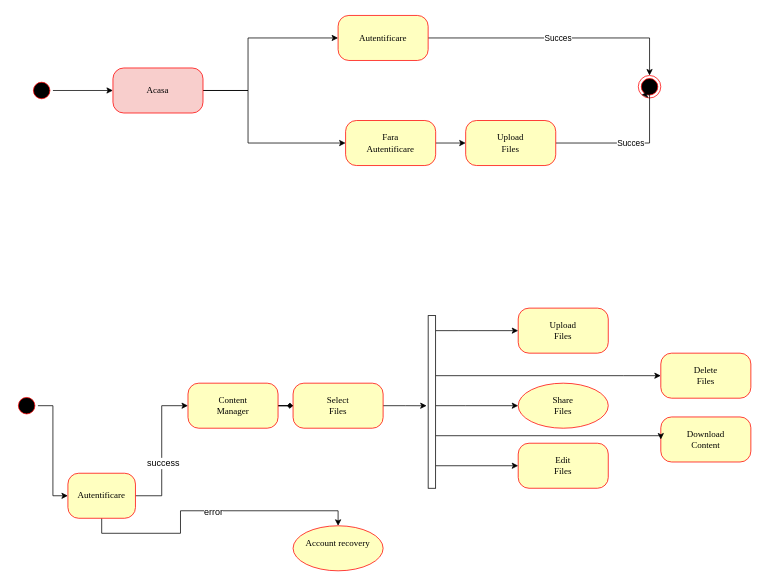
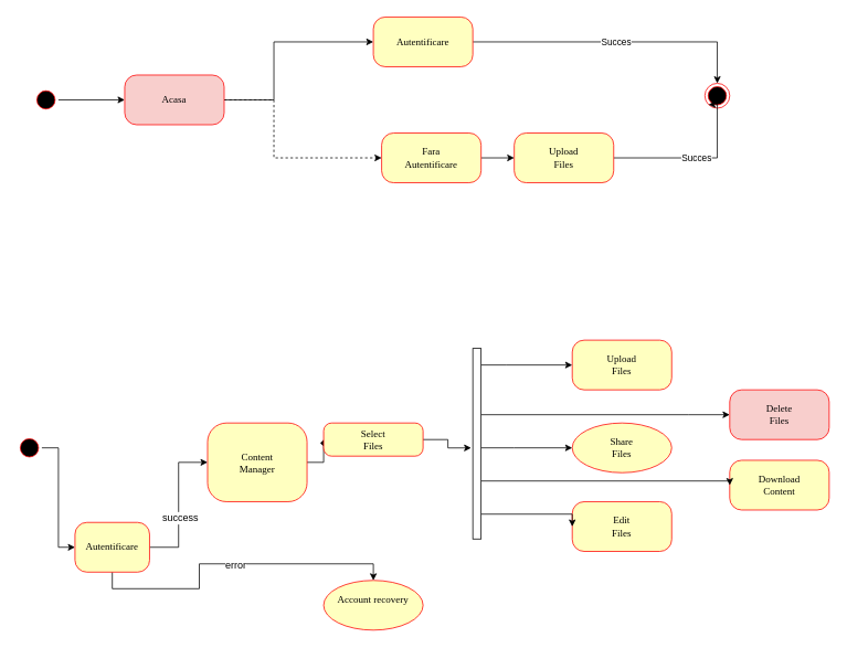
- <mxCell id="5" style="edgeStyle=orthogonalEdgeStyle;rounded=0;orthogonalLoop=1;jettySize=auto;html=1;entryX=0;entryY=0.5;entryDx=0;entryDy=0;" parent="1" source="6" target="10" edge="1"><mxGeometry relative="1" as="geometry"><Array as="points"><mxPoint x="330" y="120" /><mxPoint x="330" y="190" /></Array></mxGeometry></mxCell>
+ <mxCell id="5" style="edgeStyle=orthogonalEdgeStyle;rounded=0;orthogonalLoop=1;jettySize=auto;html=1;entryX=0;entryY=0.5;entryDx=0;entryDy=0;dashed=1;" parent="1" source="6" target="10" edge="1"><mxGeometry relative="1" as="geometry"><Array as="points"><mxPoint x="330" y="120" /><mxPoint x="330" y="190" /></Array></mxGeometry></mxCell>
- <mxCell id="24" value="Delete&lt;br&gt;Files&lt;br&gt;" style="rounded=1;whiteSpace=wrap;html=1;arcSize=24;fillColor=#ffffc0;strokeColor=#ff0000;shadow=0;comic=0;labelBackgroundColor=none;fontFamily=Verdana;fontSize=12;fontColor=#000000;align=center;" parent="1" vertex="1"><mxGeometry x="880" y="470" width="120" height="60" as="geometry" /></mxCell>
+ <mxCell id="24" value="Delete&lt;br&gt;Files&lt;br&gt;" style="rounded=1;whiteSpace=wrap;html=1;arcSize=24;fillColor=#f8cecc;strokeColor=#ff0000;shadow=0;comic=0;labelBackgroundColor=none;fontFamily=Verdana;fontSize=12;fontColor=#000000;align=center;" parent="1" vertex="1"><mxGeometry x="880" y="470" width="120" height="60" as="geometry" /></mxCell>
- <mxCell id="17" value="Content&lt;br&gt;Manager&lt;br&gt;" style="rounded=1;whiteSpace=wrap;html=1;arcSize=24;fillColor=#ffffc0;strokeColor=#ff0000;shadow=0;comic=0;labelBackgroundColor=none;fontFamily=Verdana;fontSize=12;fontColor=#000000;align=center;" parent="1" vertex="1"><mxGeometry x="250" y="510" width="120" height="60" as="geometry" /></mxCell>
+ <mxCell id="17" value="Content&lt;br&gt;Manager&lt;br&gt;" style="rounded=1;whiteSpace=wrap;html=1;arcSize=24;fillColor=#ffffc0;strokeColor=#ff0000;shadow=0;comic=0;labelBackgroundColor=none;fontFamily=Verdana;fontSize=12;fontColor=#000000;align=center;" parent="1" vertex="1"><mxGeometry x="250" y="510" width="120" height="95" as="geometry" /></mxCell>
- <mxCell id="19" value="Select&lt;br&gt;Files&lt;br&gt;" style="rounded=1;whiteSpace=wrap;html=1;arcSize=24;fillColor=#ffffc0;strokeColor=#ff0000;shadow=0;comic=0;labelBackgroundColor=none;fontFamily=Verdana;fontSize=12;fontColor=#000000;align=center;" parent="1" vertex="1"><mxGeometry x="390" y="510" width="120" height="60" as="geometry" /></mxCell>
+ <mxCell id="19" value="Select&lt;br&gt;Files&lt;br&gt;" style="rounded=1;whiteSpace=wrap;html=1;arcSize=24;fillColor=#ffffc0;strokeColor=#ff0000;shadow=0;comic=0;labelBackgroundColor=none;fontFamily=Verdana;fontSize=12;fontColor=#000000;align=center;" parent="1" vertex="1"><mxGeometry x="390" y="510" width="120" height="40" as="geometry" /></mxCell>
- <mxCell id="22" value="Edit&lt;br&gt;Files&lt;br&gt;" style="rounded=1;whiteSpace=wrap;html=1;arcSize=24;fillColor=#ffffc0;strokeColor=#ff0000;shadow=0;comic=0;labelBackgroundColor=none;fontFamily=Verdana;fontSize=12;fontColor=#000000;align=center;" parent="1" vertex="1"><mxGeometry x="690" y="590" width="120" height="60" as="geometry" /></mxCell>
+ <mxCell id="22" value="Edit&lt;br&gt;Files&lt;br&gt;" style="rounded=1;whiteSpace=wrap;html=1;arcSize=24;fillColor=#ffffc0;strokeColor=#ff0000;shadow=0;comic=0;labelBackgroundColor=none;fontFamily=Verdana;fontSize=12;fontColor=#000000;align=center;" parent="1" vertex="1"><mxGeometry x="690" y="605" width="120" height="60" as="geometry" /></mxCell>
